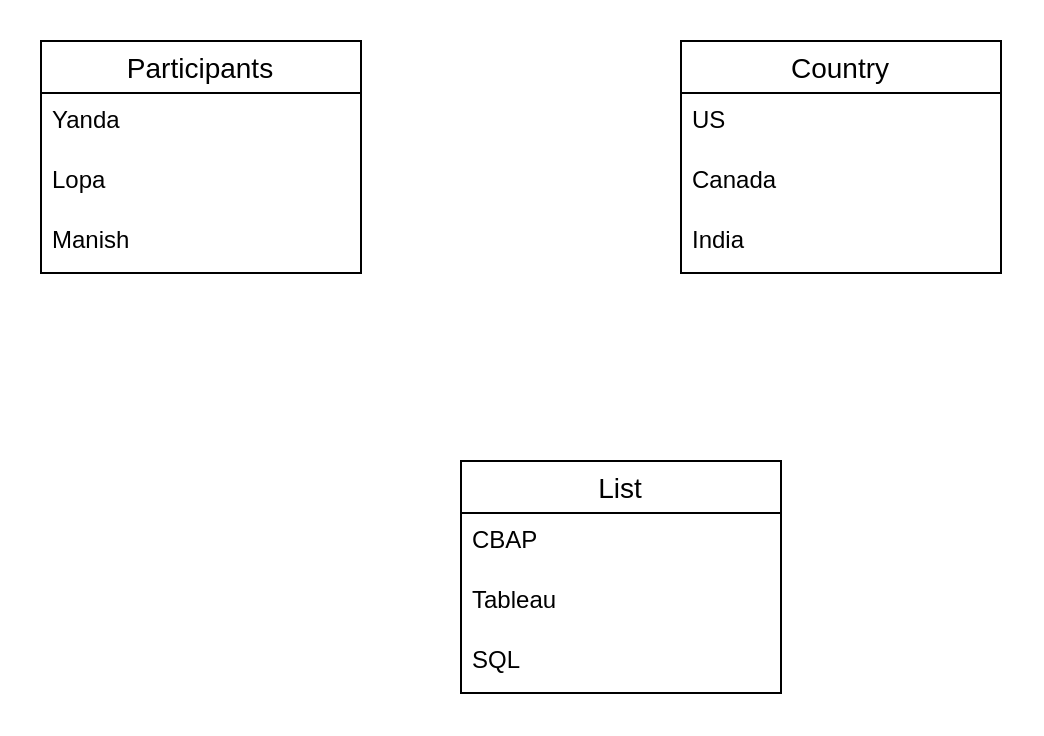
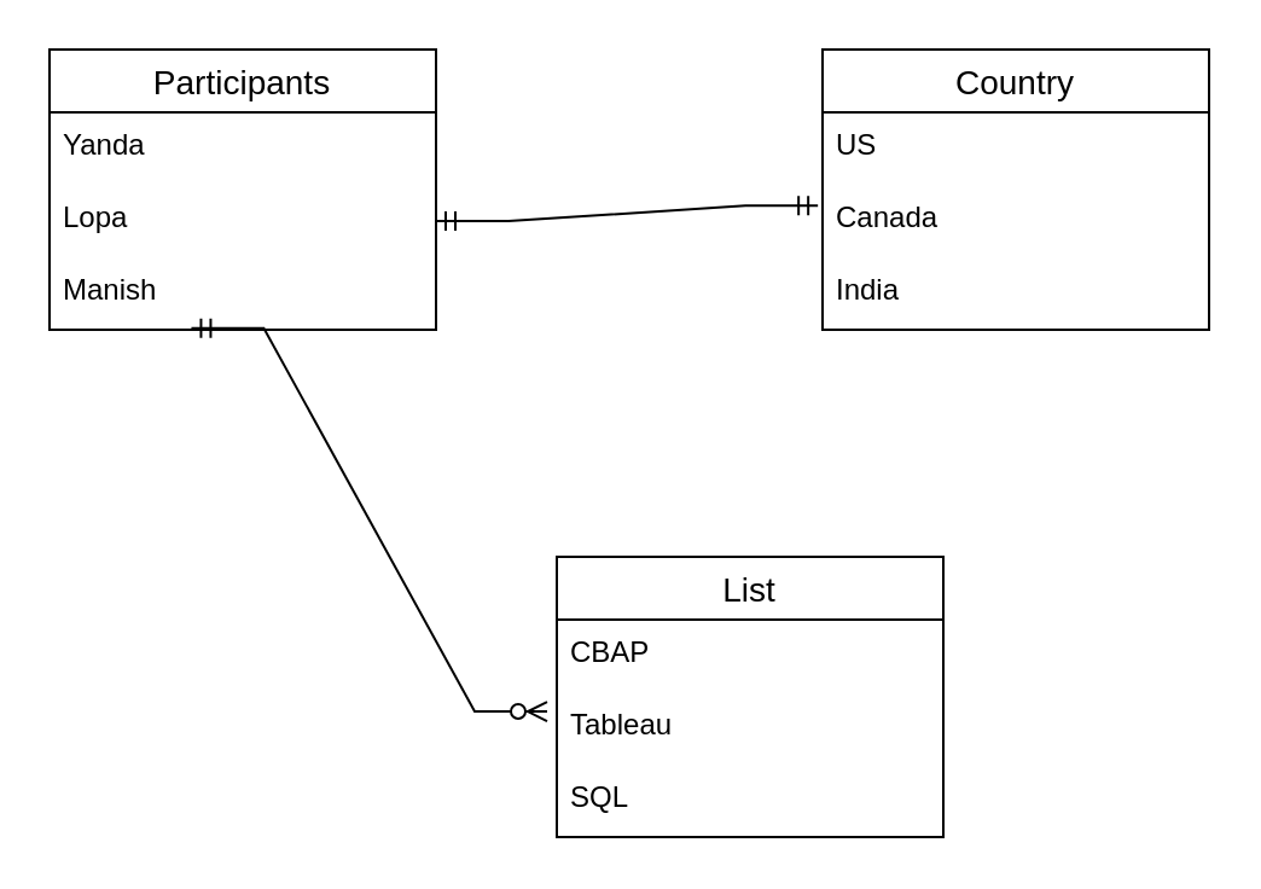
+ <mxCell id="14" value="" style="edgeStyle=entityRelationEdgeStyle;fontSize=12;html=1;endArrow=ERmandOne;startArrow=ERmandOne;rounded=0;entryX=-0.012;entryY=0.289;entryDx=0;entryDy=0;entryPerimeter=0;exitX=1;exitY=0.5;exitDx=0;exitDy=0;" edge="1" parent="1" source="4" target="8"><mxGeometry width="100" height="100" relative="1" as="geometry"><mxPoint x="210" y="130" as="sourcePoint" /><mxPoint x="310" y="30" as="targetPoint" /></mxGeometry></mxCell>
+ <mxCell id="15" value="" style="edgeStyle=entityRelationEdgeStyle;fontSize=12;html=1;endArrow=ERzeroToMany;startArrow=ERmandOne;rounded=0;entryX=-0.025;entryY=0.267;entryDx=0;entryDy=0;entryPerimeter=0;exitX=0.367;exitY=0.978;exitDx=0;exitDy=0;exitPerimeter=0;" edge="1" parent="1" source="5" target="12"><mxGeometry width="100" height="100" relative="1" as="geometry"><mxPoint x="60" y="290" as="sourcePoint" /><mxPoint x="160" y="190" as="targetPoint" /></mxGeometry></mxCell>
